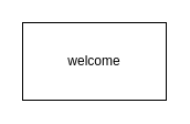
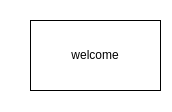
- <mxCell id="2" value="welcome" style="rounded=0;whiteSpace=wrap;html=1;" vertex="1" parent="1"><mxGeometry x="20" y="20" width="130" height="70" as="geometry" /></mxCell>
+ <mxCell id="2" value="welcome" style="rounded=0;whiteSpace=wrap;html=1;" vertex="1" parent="1"><mxGeometry x="30" y="20" width="130" height="70" as="geometry" /></mxCell>
